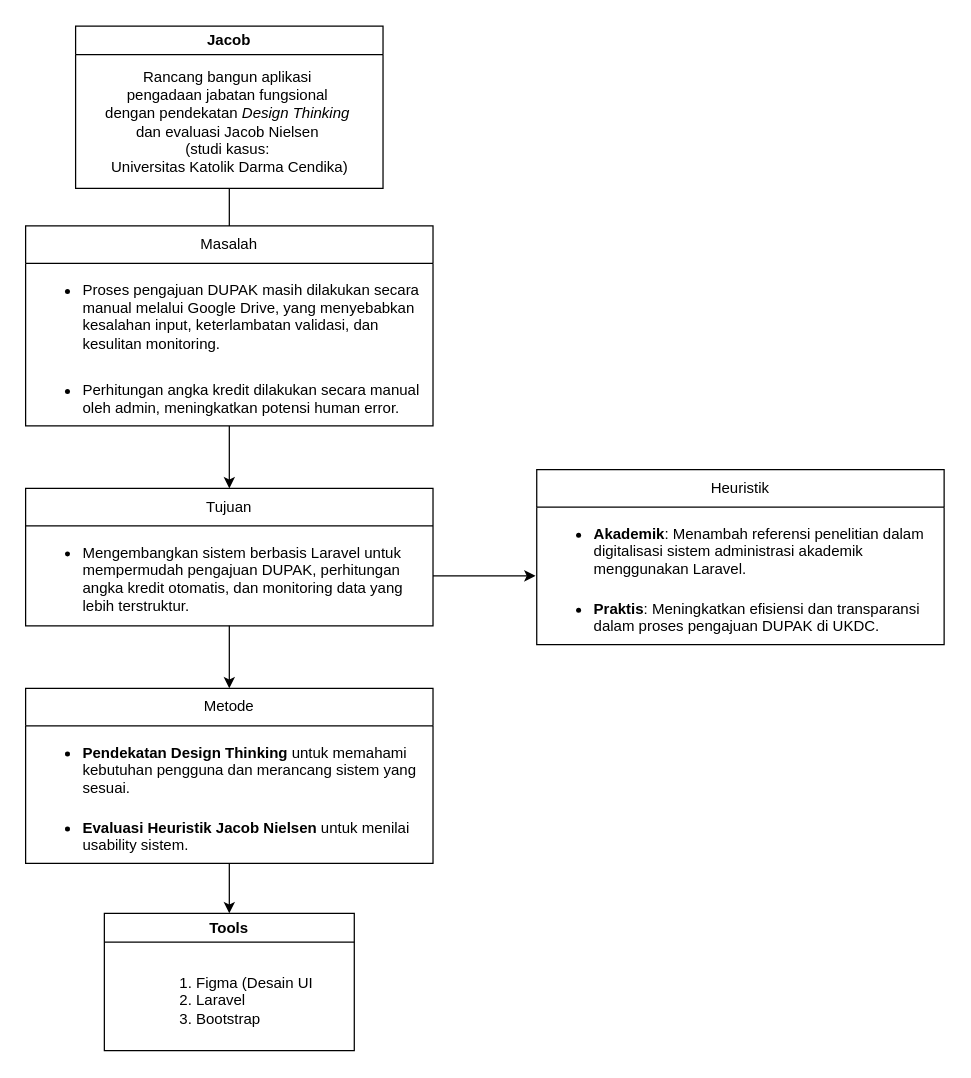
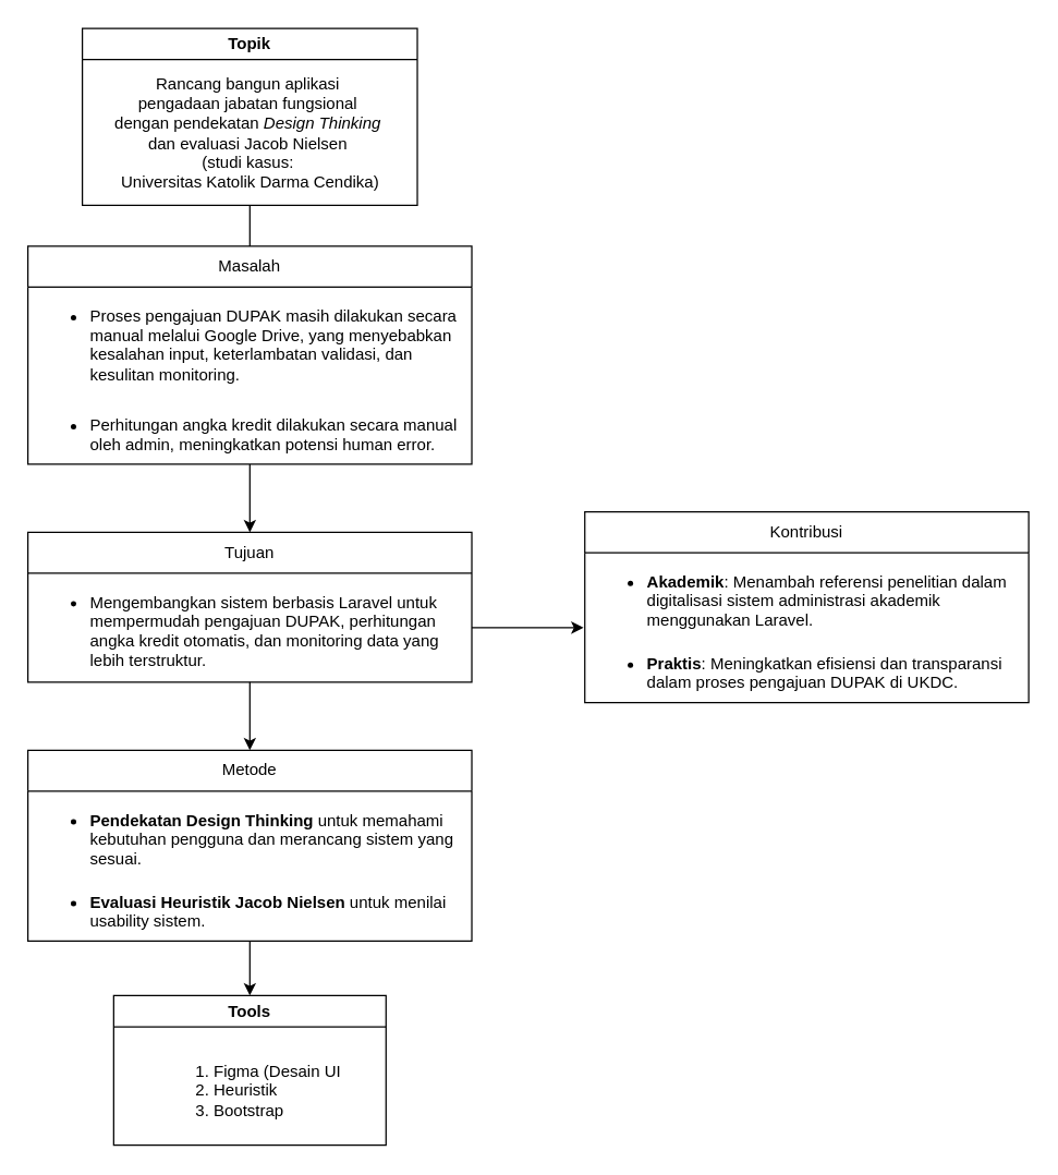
- <mxCell id="3" value="Jacob" style="swimlane;whiteSpace=wrap;html=1;" vertex="1" parent="1"><mxGeometry x="60" y="20" width="246" height="130" as="geometry" /></mxCell>
+ <mxCell id="3" value="Topik" style="swimlane;whiteSpace=wrap;html=1;" vertex="1" parent="1"><mxGeometry x="60" y="20" width="246" height="130" as="geometry" /></mxCell>
- <mxCell id="16" value="Heuristik" style="swimlane;fontStyle=0;childLayout=stackLayout;horizontal=1;startSize=30;horizontalStack=0;resizeParent=1;resizeParentMax=0;resizeLast=0;collapsible=1;marginBottom=0;whiteSpace=wrap;html=1;" vertex="1" parent="1"><mxGeometry x="429" y="375" width="326" height="140" as="geometry" /></mxCell>
+ <mxCell id="16" value="Kontribusi" style="swimlane;fontStyle=0;childLayout=stackLayout;horizontal=1;startSize=30;horizontalStack=0;resizeParent=1;resizeParentMax=0;resizeLast=0;collapsible=1;marginBottom=0;whiteSpace=wrap;html=1;" vertex="1" parent="1"><mxGeometry x="429" y="375" width="326" height="140" as="geometry" /></mxCell>
- <mxCell id="20" value="&lt;ol&gt;&lt;li style=&quot;text-align: left;&quot;&gt;Figma (Desain UI&lt;br&gt;&lt;/li&gt;&lt;li style=&quot;text-align: left;&quot;&gt;Laravel&lt;/li&gt;&lt;li style=&quot;text-align: left;&quot;&gt;Bootstrap&lt;/li&gt;&lt;/ol&gt;" style="text;html=1;align=center;verticalAlign=middle;resizable=0;points=[];autosize=1;strokeColor=none;fillColor=none;" vertex="1" parent="19"><mxGeometry x="20" y="30" width="160" height="80" as="geometry" /></mxCell>
+ <mxCell id="20" value="&lt;ol&gt;&lt;li style=&quot;text-align: left;&quot;&gt;Figma (Desain UI&lt;br&gt;&lt;/li&gt;&lt;li style=&quot;text-align: left;&quot;&gt;Heuristik&lt;/li&gt;&lt;li style=&quot;text-align: left;&quot;&gt;Bootstrap&lt;/li&gt;&lt;/ol&gt;" style="text;html=1;align=center;verticalAlign=middle;resizable=0;points=[];autosize=1;strokeColor=none;fillColor=none;" vertex="1" parent="19"><mxGeometry x="20" y="30" width="160" height="80" as="geometry" /></mxCell>
